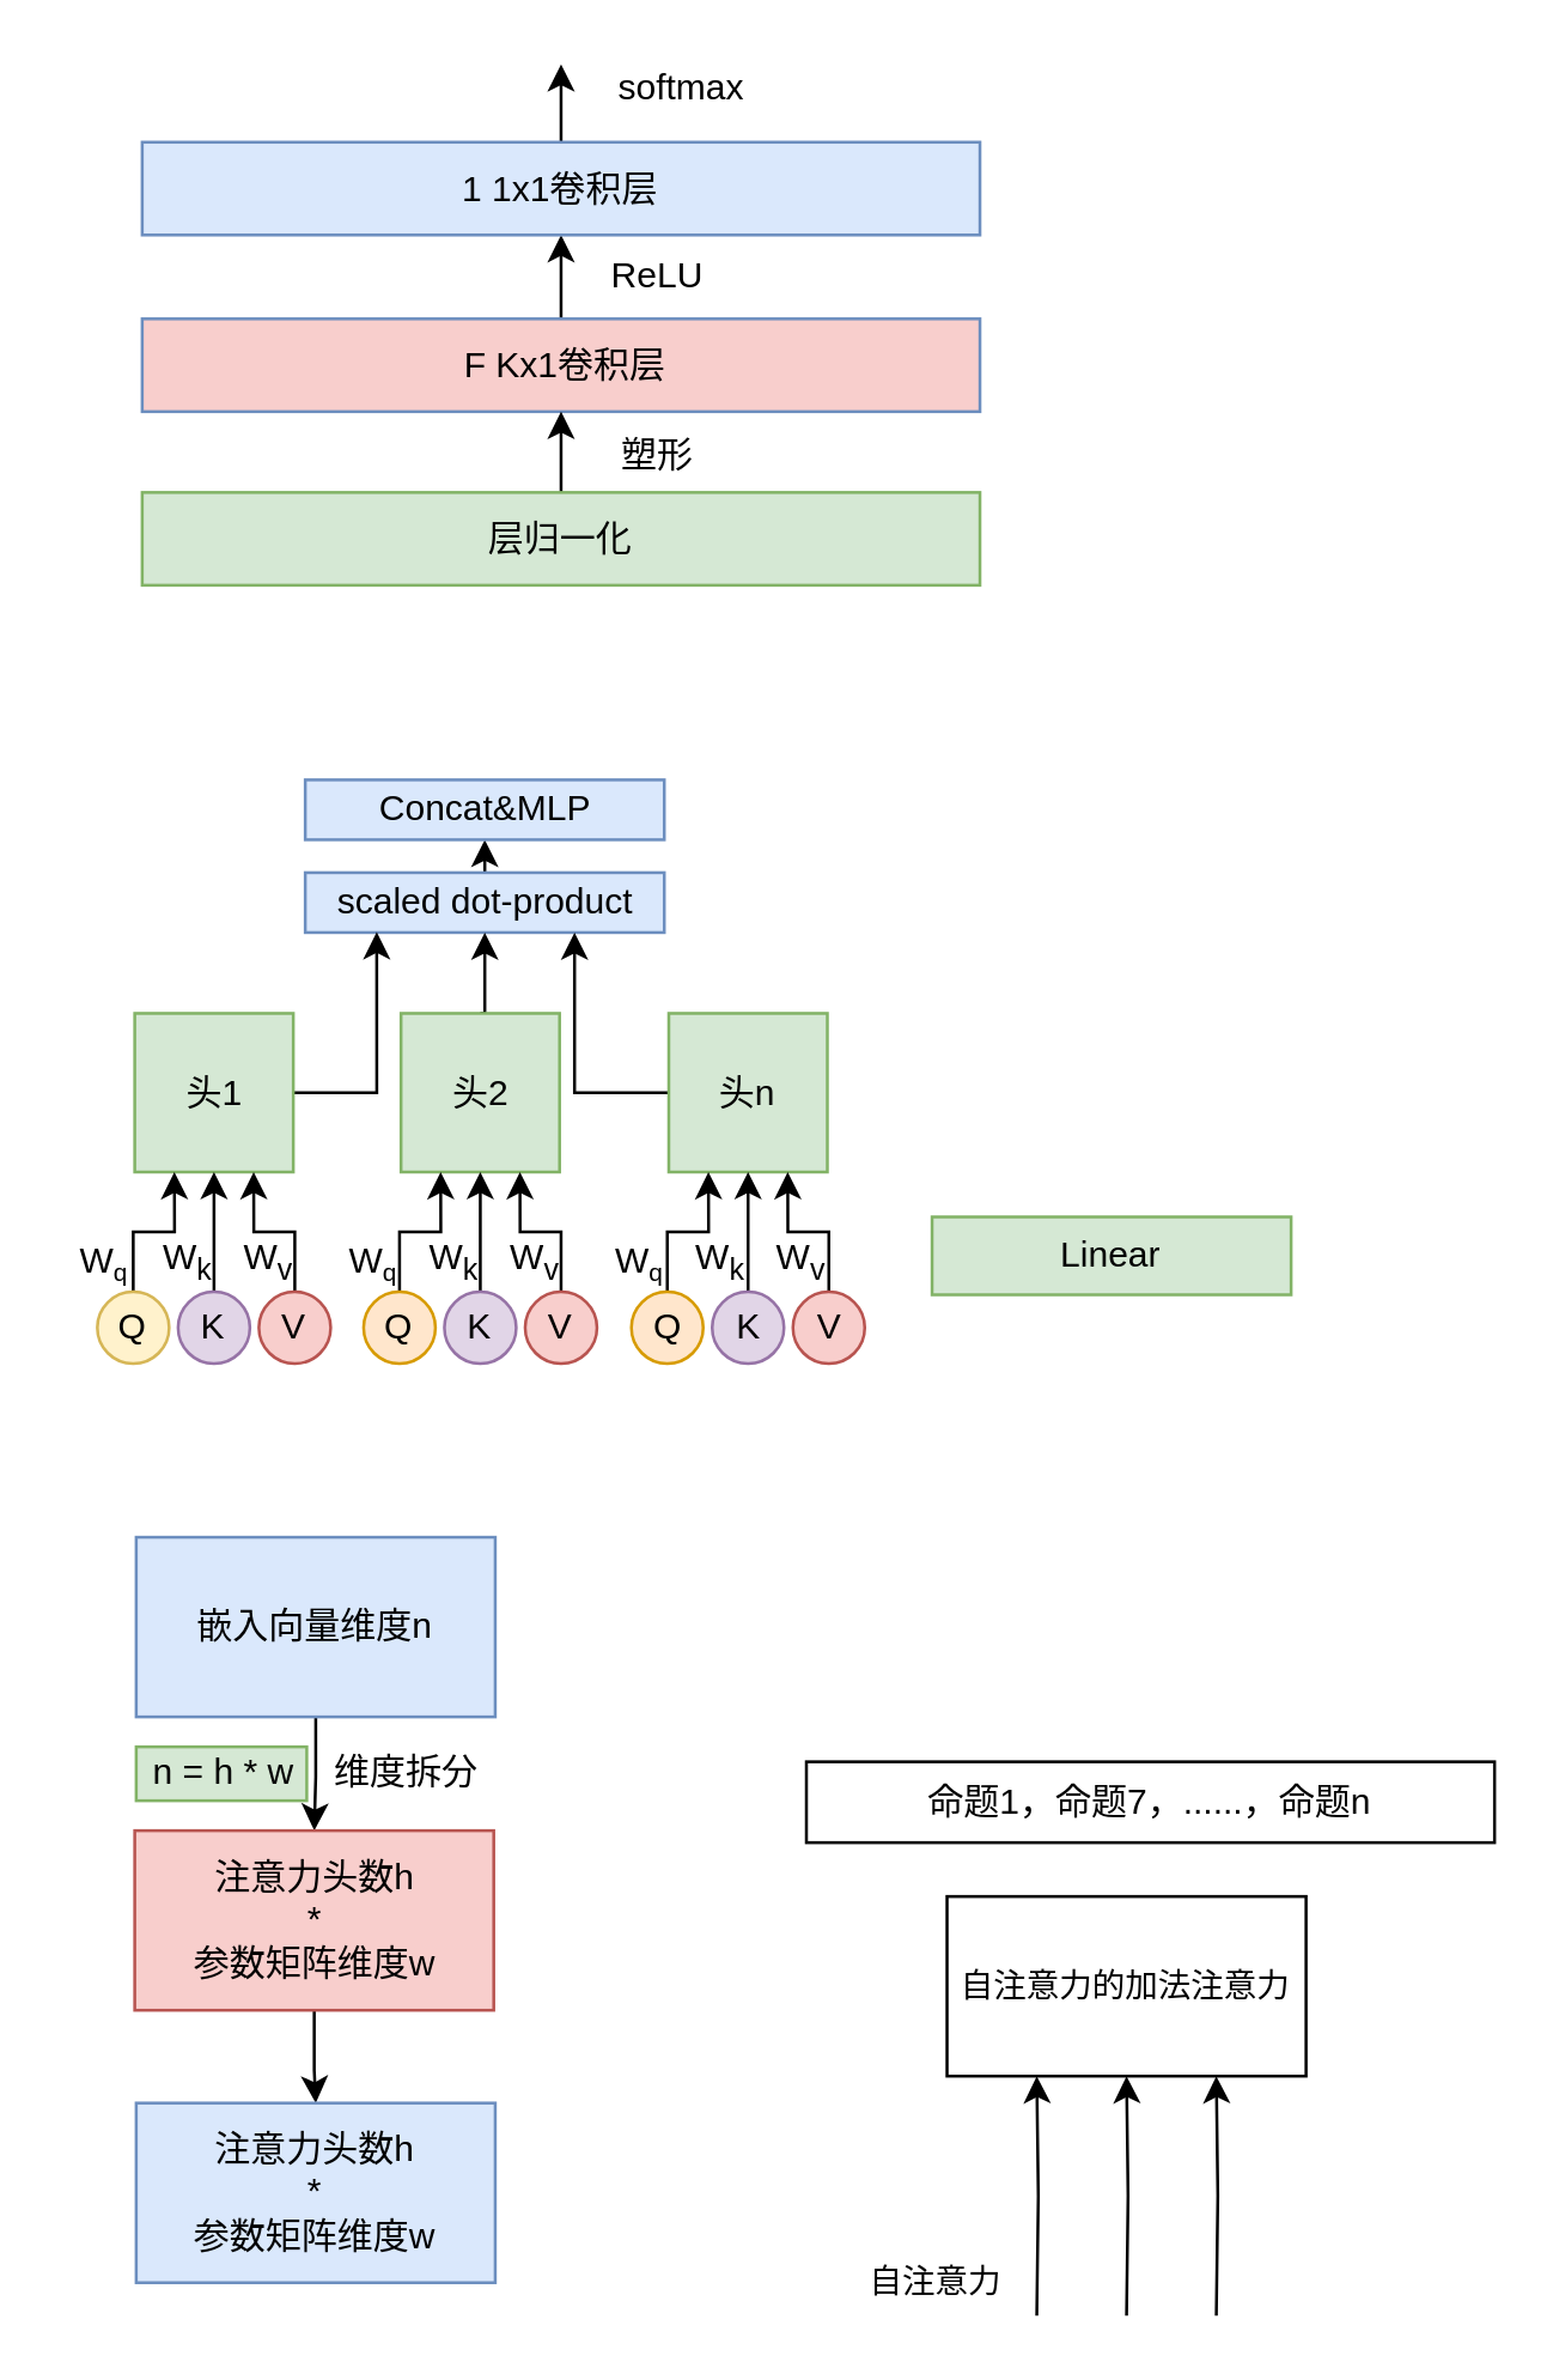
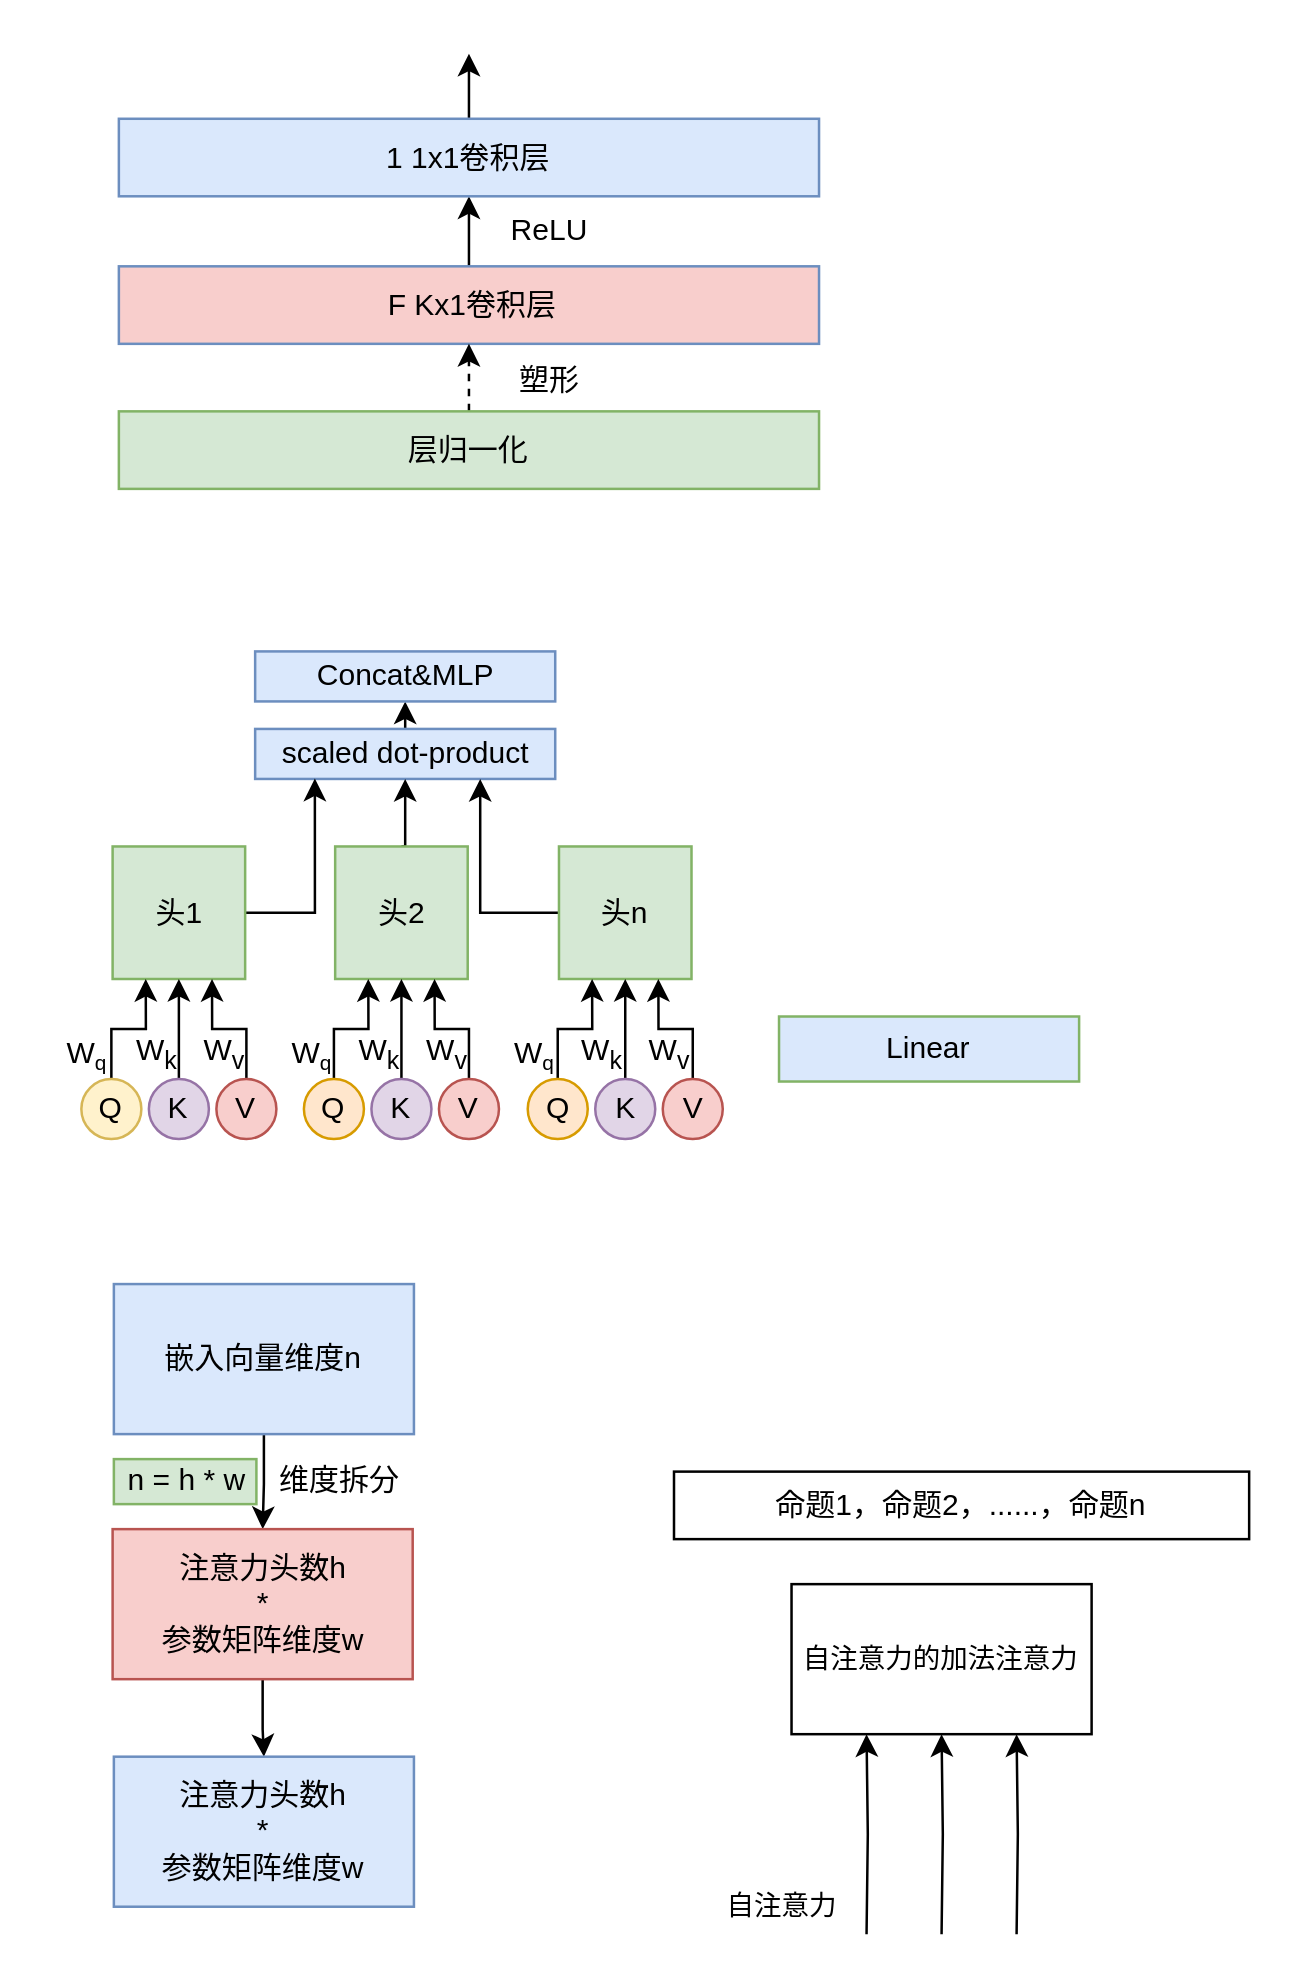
- <mxCell id="8" value="softmax" style="text;html=1;align=center;verticalAlign=middle;resizable=0;points=[];autosize=1;strokeColor=none;fillColor=none;" vertex="1" parent="1"><mxGeometry x="201" y="20" width="52" height="18" as="geometry" /></mxCell>
- <mxCell id="4" style="edgeStyle=orthogonalEdgeStyle;rounded=0;orthogonalLoop=1;jettySize=auto;html=1;exitX=0.5;exitY=0;exitDx=0;exitDy=0;entryX=0.5;entryY=1;entryDx=0;entryDy=0;" edge="1" parent="1" source="5" target="3"><mxGeometry relative="1" as="geometry" /></mxCell>
+ <mxCell id="4" style="edgeStyle=orthogonalEdgeStyle;rounded=0;orthogonalLoop=1;jettySize=auto;html=1;exitX=0.5;exitY=0;exitDx=0;exitDy=0;entryX=0.5;entryY=1;entryDx=0;entryDy=0;dashed=1;" edge="1" parent="1" source="5" target="3"><mxGeometry relative="1" as="geometry" /></mxCell>
- <mxCell id="54" value="Linear" style="rounded=0;whiteSpace=wrap;html=1;fillColor=#d5e8d4;strokeColor=#82b366;" vertex="1" parent="1"><mxGeometry x="311" y="406" width="120" height="26" as="geometry" /></mxCell>
+ <mxCell id="54" value="Linear" style="rounded=0;whiteSpace=wrap;html=1;fillColor=#dae8fc;strokeColor=#82b366;" vertex="1" parent="1"><mxGeometry x="311" y="406" width="120" height="26" as="geometry" /></mxCell>
- <mxCell id="55" value="&lt;font style=&quot;font-size: 12px&quot;&gt;命题1，命题7，......，命题n&lt;/font&gt;" style="rounded=0;whiteSpace=wrap;html=1;" vertex="1" parent="1"><mxGeometry x="269" y="588" width="230" height="27" as="geometry" /></mxCell>
+ <mxCell id="55" value="&lt;font style=&quot;font-size: 12px&quot;&gt;命题1，命题2，......，命题n&lt;/font&gt;" style="rounded=0;whiteSpace=wrap;html=1;" vertex="1" parent="1"><mxGeometry x="269" y="588" width="230" height="27" as="geometry" /></mxCell>
